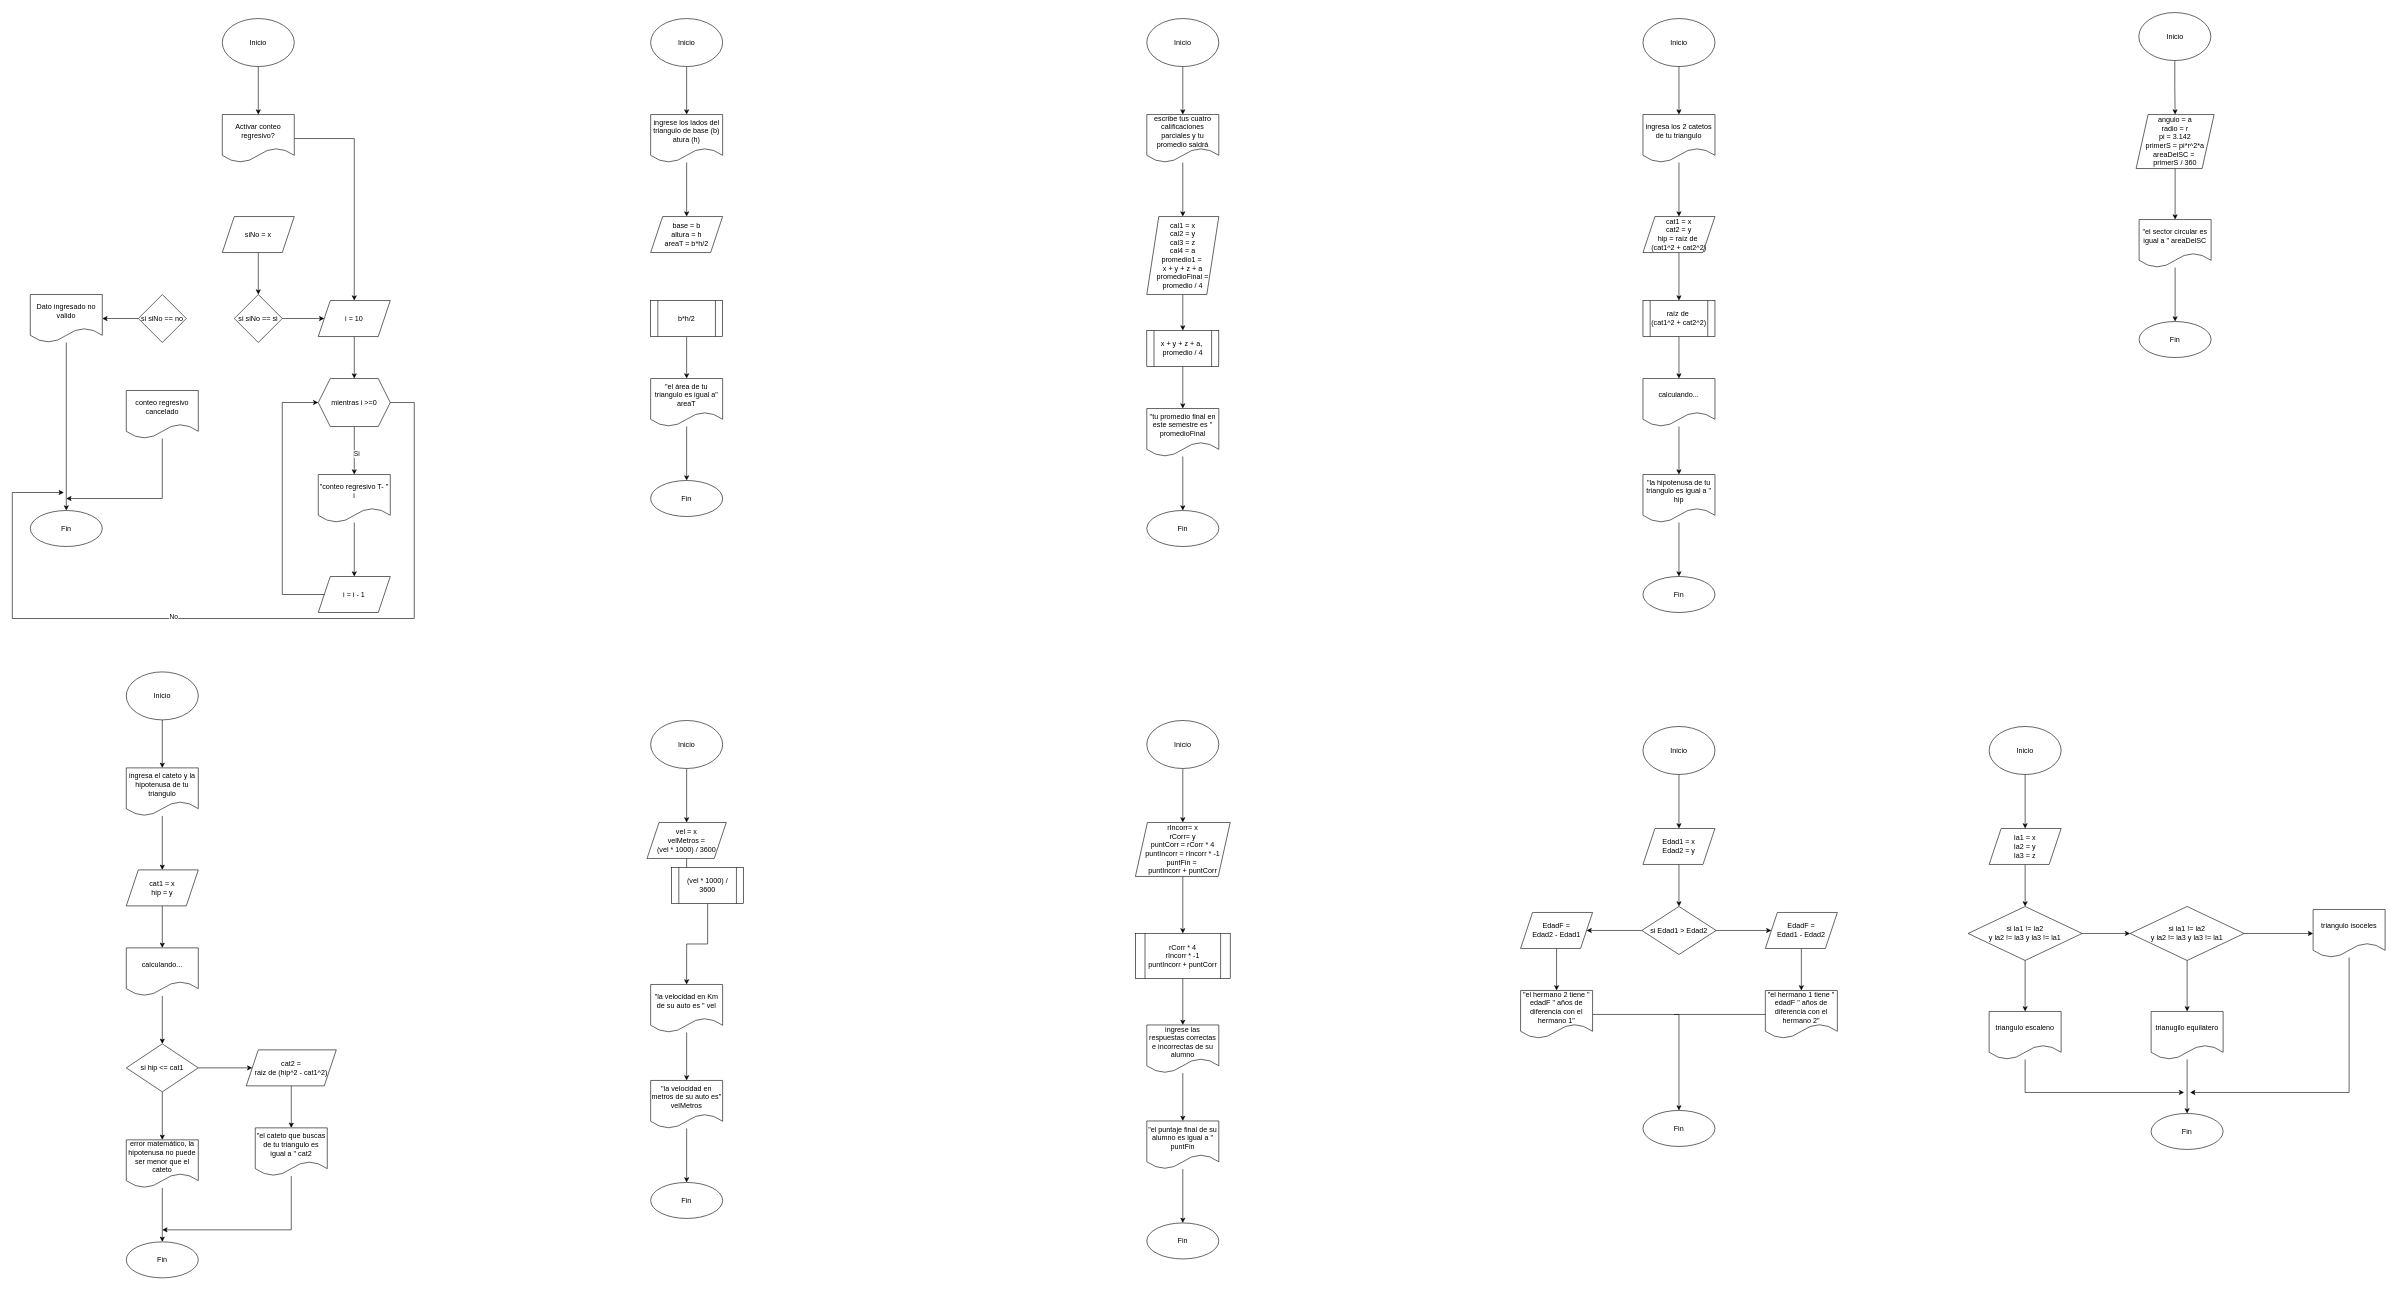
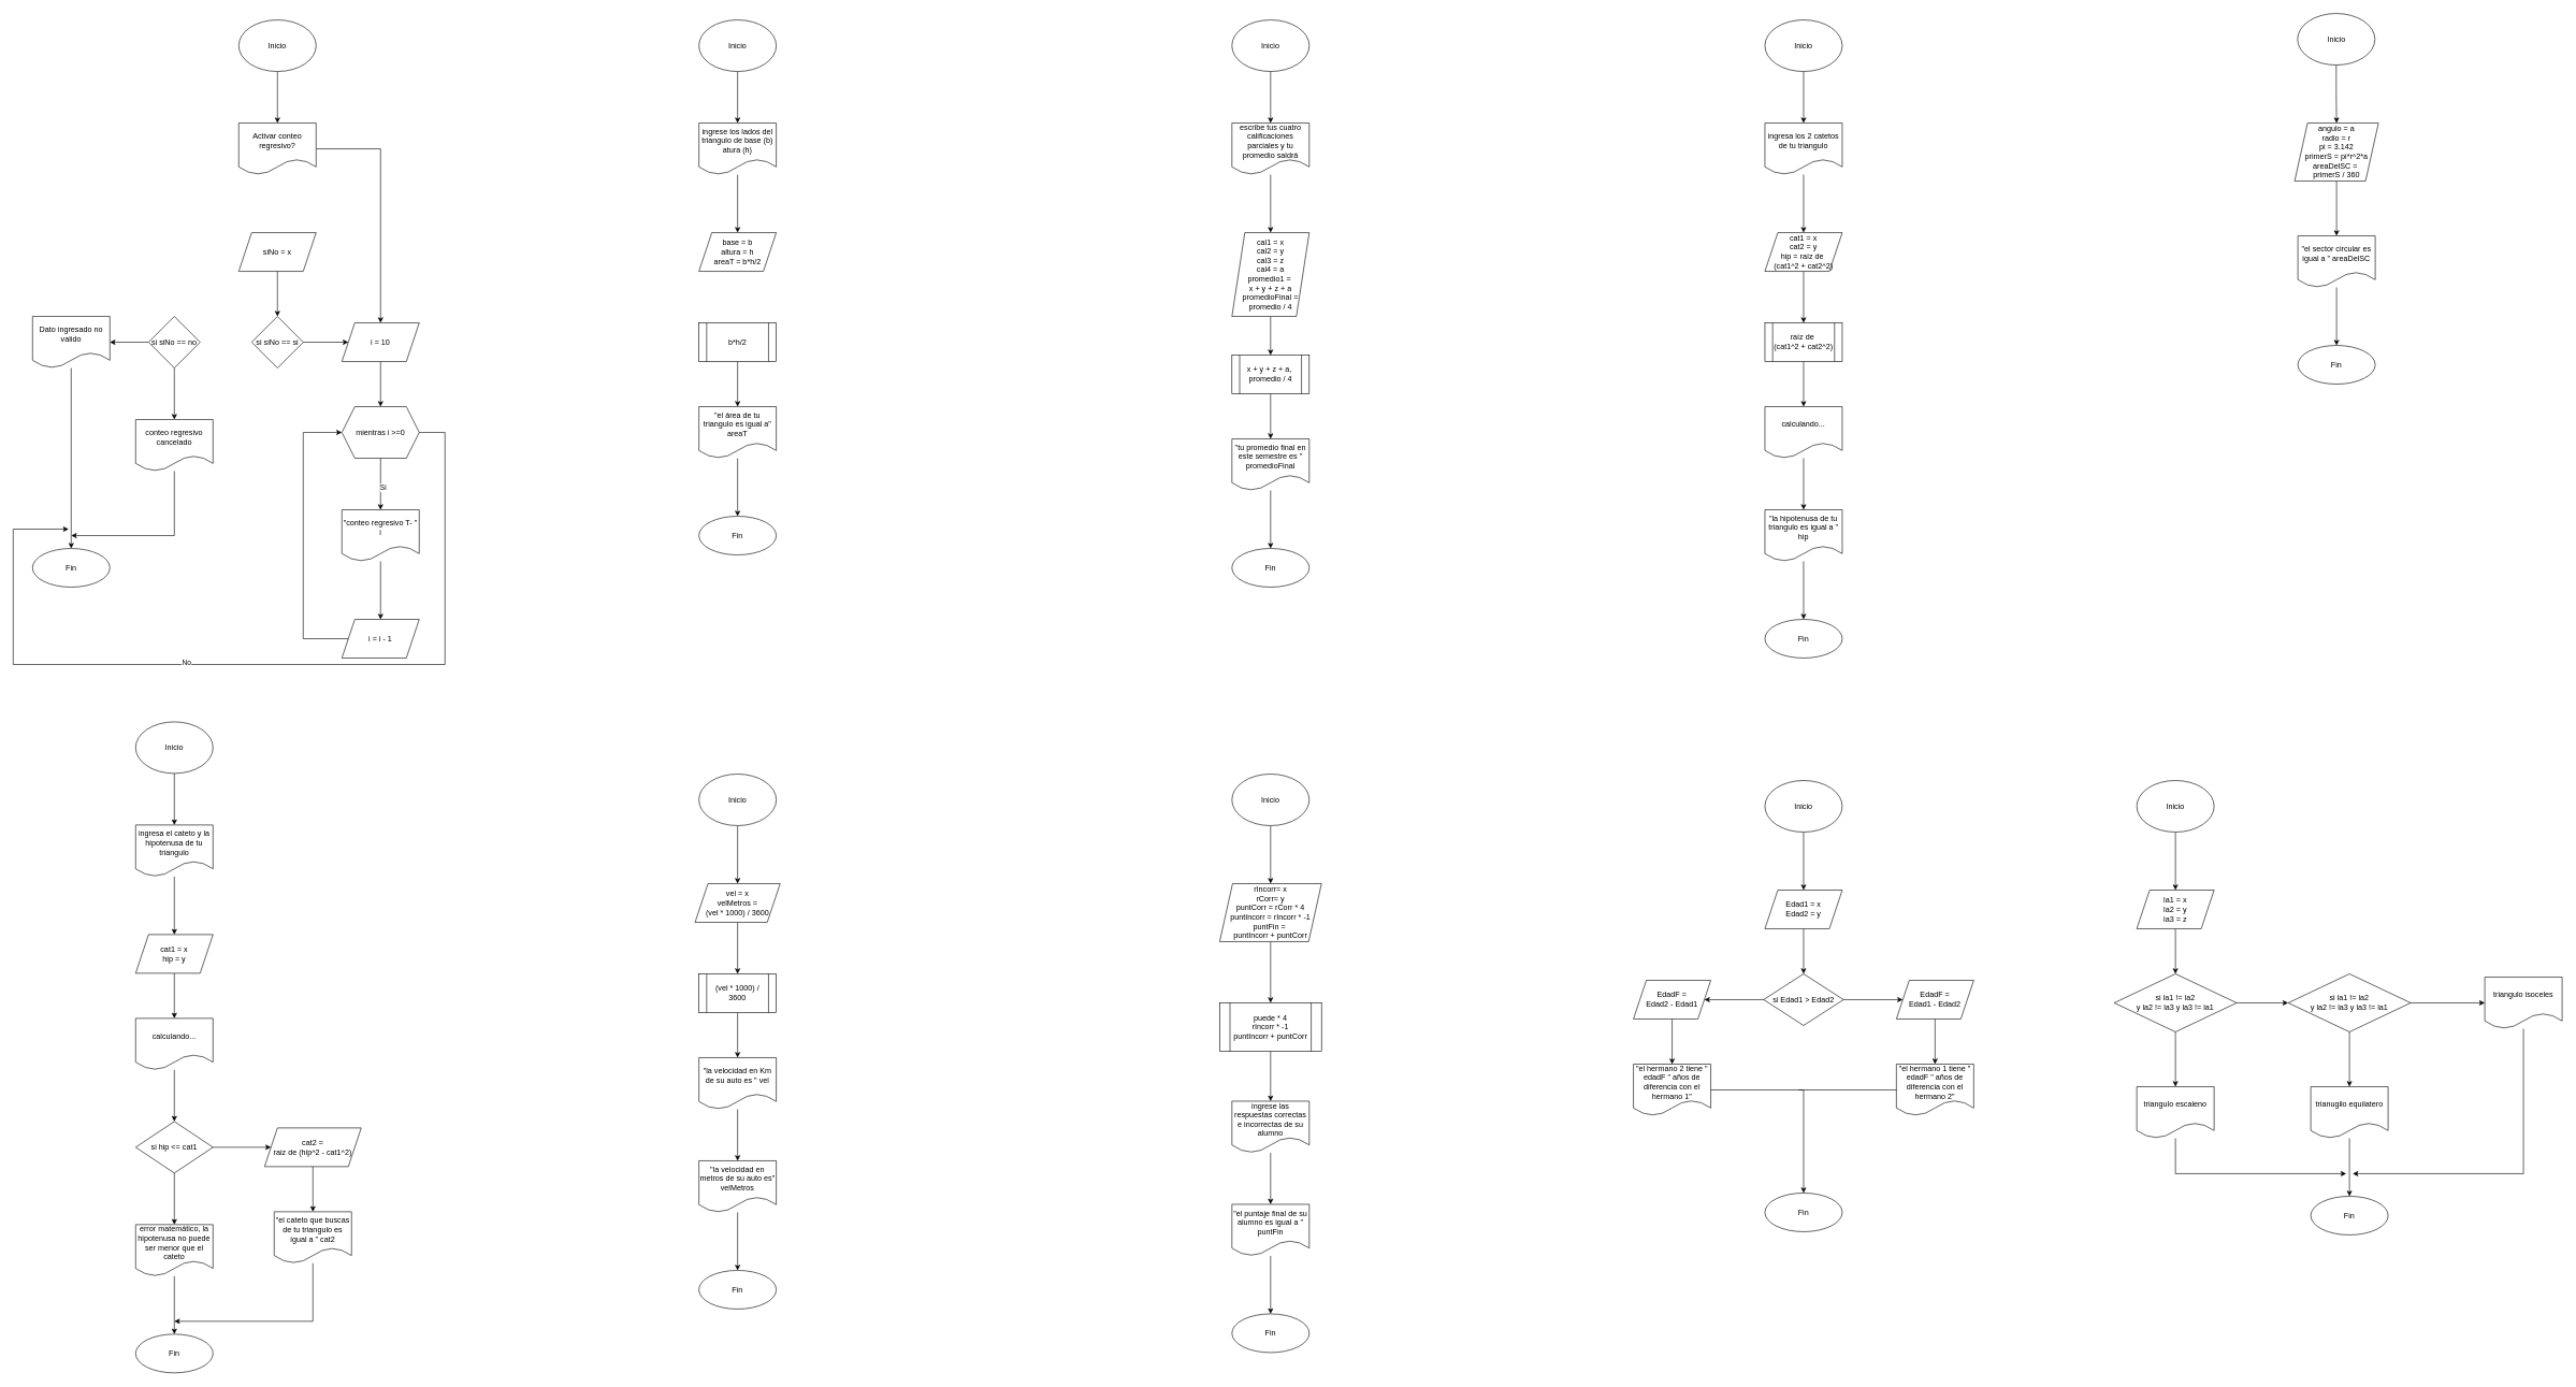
+ <mxCell id="31" value="" style="edgeStyle=orthogonalEdgeStyle;rounded=0;orthogonalLoop=1;jettySize=auto;html=1;" edge="1" parent="1" source="33" target="34"><mxGeometry relative="1" as="geometry" /></mxCell>
- <mxCell id="99" value="(vel * 1000) / 3600" style="shape=process;whiteSpace=wrap;html=1;backgroundOutline=1;" vertex="1" parent="1"><mxGeometry x="1119" y="1445" width="120" height="60" as="geometry" /></mxCell>
+ <mxCell id="99" value="(vel * 1000) / 3600" style="shape=process;whiteSpace=wrap;html=1;backgroundOutline=1;" vertex="1" parent="1"><mxGeometry x="1084" y="1510" width="120" height="60" as="geometry" /></mxCell>
- <mxCell id="108" value="&lt;div&gt;&lt;span&gt;rCorr * 4&lt;/span&gt;&lt;br&gt;&lt;/div&gt;&lt;div&gt;rIncorr * -1&lt;/div&gt;&lt;div&gt;puntIncorr + puntCorr&lt;/div&gt;" style="shape=process;whiteSpace=wrap;html=1;backgroundOutline=1;" vertex="1" parent="1"><mxGeometry x="1892" y="1555" width="158" height="75" as="geometry" /></mxCell>
+ <mxCell id="108" value="&lt;div&gt;&lt;span&gt;puede * 4&lt;/span&gt;&lt;br&gt;&lt;/div&gt;&lt;div&gt;rIncorr * -1&lt;/div&gt;&lt;div&gt;puntIncorr + puntCorr&lt;/div&gt;" style="shape=process;whiteSpace=wrap;html=1;backgroundOutline=1;" vertex="1" parent="1"><mxGeometry x="1892" y="1555" width="158" height="75" as="geometry" /></mxCell>
